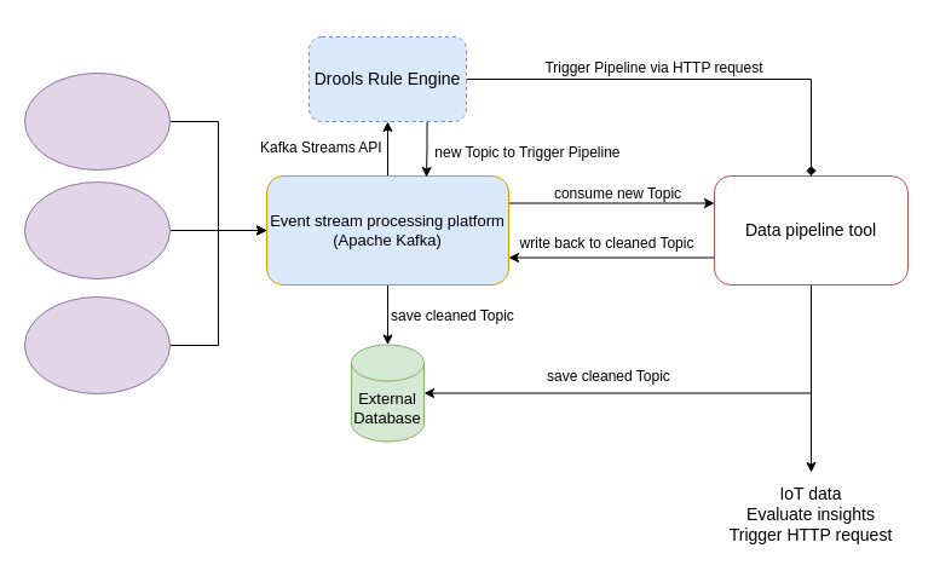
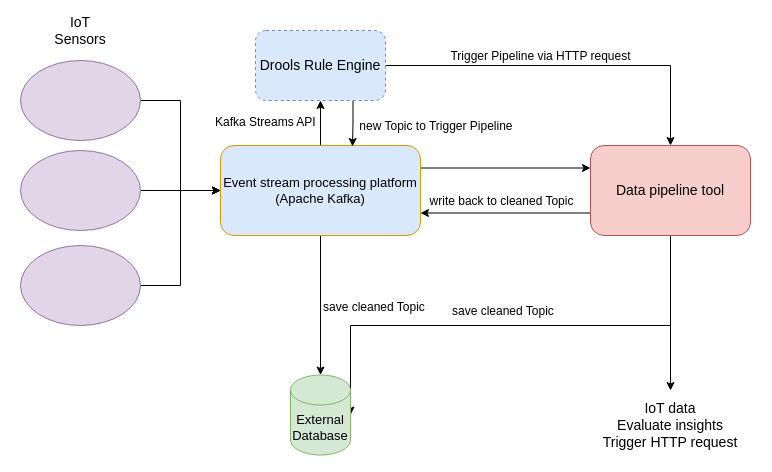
+ <mxCell id="8" value="IoT Sensors" style="text;html=1;strokeColor=none;fillColor=none;align=center;verticalAlign=middle;whiteSpace=wrap;rounded=0;fontSize=14;" vertex="1" parent="1"><mxGeometry x="45" y="20" width="70" height="20" as="geometry" /></mxCell>
- <mxCell id="14" style="edgeStyle=orthogonalEdgeStyle;rounded=0;orthogonalLoop=1;jettySize=auto;html=1;exitX=1;exitY=0.5;exitDx=0;exitDy=0;fontSize=12;entryX=0.5;entryY=0;entryDx=0;entryDy=0;endArrow=diamond;" edge="1" parent="1" source="18" target="23"><mxGeometry relative="1" as="geometry"><mxPoint x="580" y="140" as="targetPoint" /></mxGeometry></mxCell>
+ <mxCell id="14" style="edgeStyle=orthogonalEdgeStyle;rounded=0;orthogonalLoop=1;jettySize=auto;html=1;exitX=1;exitY=0.5;exitDx=0;exitDy=0;fontSize=12;entryX=0.5;entryY=0;entryDx=0;entryDy=0;" edge="1" parent="1" source="18" target="23"><mxGeometry relative="1" as="geometry"><mxPoint x="580" y="140" as="targetPoint" /></mxGeometry></mxCell>
- <mxCell id="24" value="consume new Topic" style="text;html=1;align=center;verticalAlign=middle;resizable=0;points=[];autosize=1;strokeColor=none;fontSize=12;" vertex="1" parent="1"><mxGeometry x="450" y="150" width="120" height="20" as="geometry" /></mxCell>
- <mxCell id="23" value="Data pipeline tool" style="rounded=1;whiteSpace=wrap;html=1;fillColor=#ffffff;strokeColor=#b85450;fontSize=14;" vertex="1" parent="1"><mxGeometry x="590" y="145" width="160" height="90" as="geometry" /></mxCell>
+ <mxCell id="23" value="Data pipeline tool" style="rounded=1;whiteSpace=wrap;html=1;fillColor=#f8cecc;strokeColor=#b85450;fontSize=14;" vertex="1" parent="1"><mxGeometry x="590" y="145" width="160" height="90" as="geometry" /></mxCell>
- <mxCell id="25" value="External Database" style="shape=cylinder3;whiteSpace=wrap;html=1;boundedLbl=1;backgroundOutline=1;size=15;fontSize=13;align=center;fillColor=#d5e8d4;strokeColor=#82b366;" vertex="1" parent="1"><mxGeometry x="290" y="284.5" width="60" height="80" as="geometry" /></mxCell>
+ <mxCell id="25" value="External Database" style="shape=cylinder3;whiteSpace=wrap;html=1;boundedLbl=1;backgroundOutline=1;size=15;fontSize=13;align=center;fillColor=#d5e8d4;strokeColor=#82b366;" vertex="1" parent="1"><mxGeometry x="290" y="374.5" width="60" height="80" as="geometry" /></mxCell>
